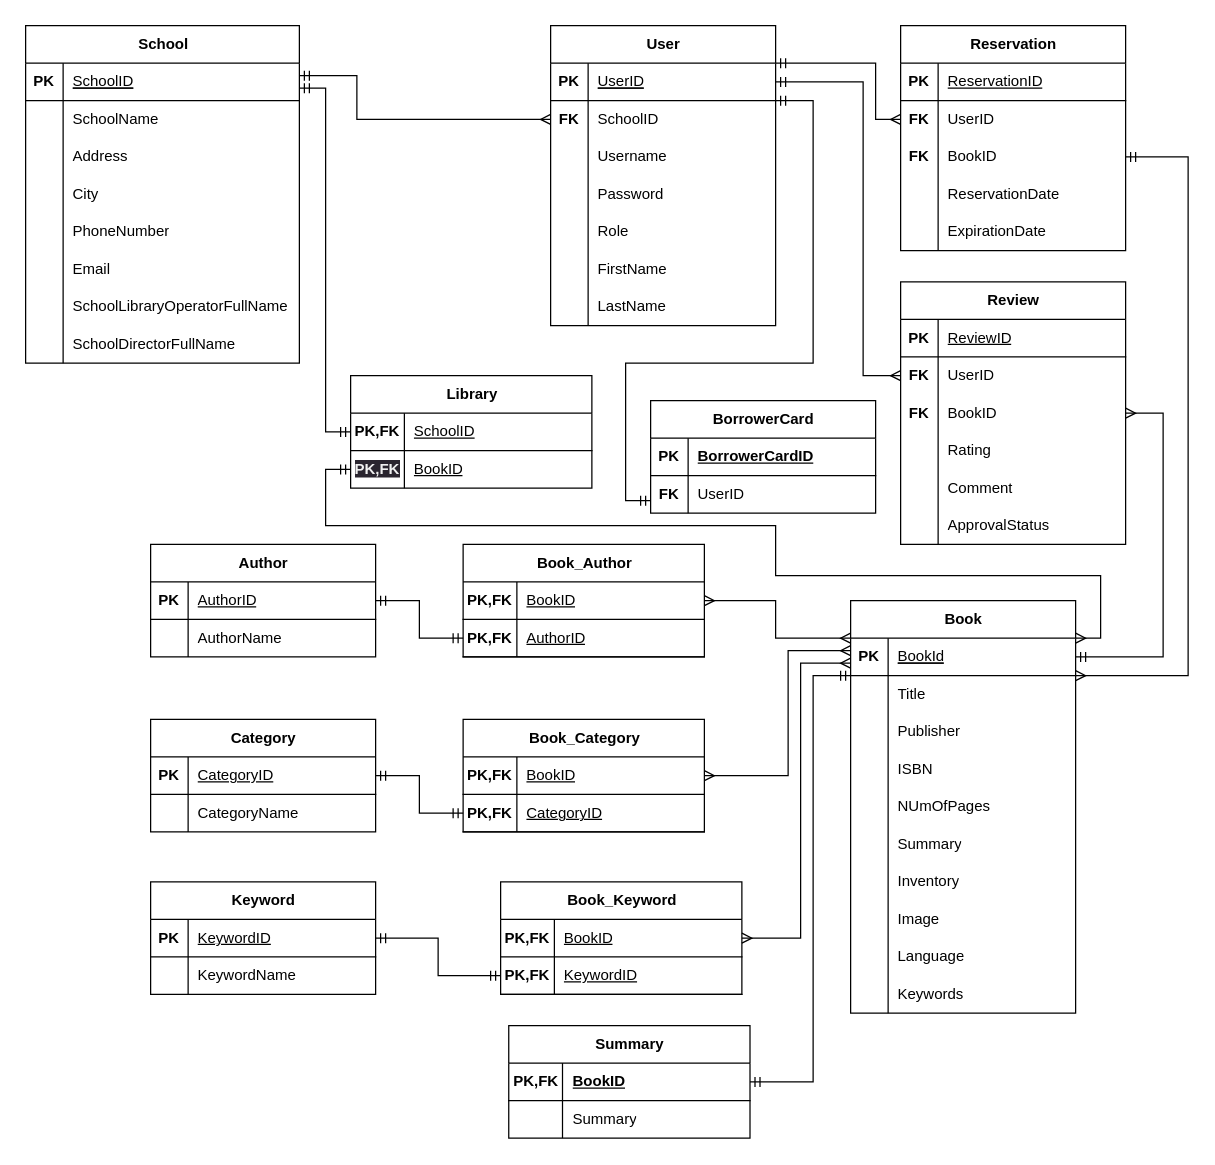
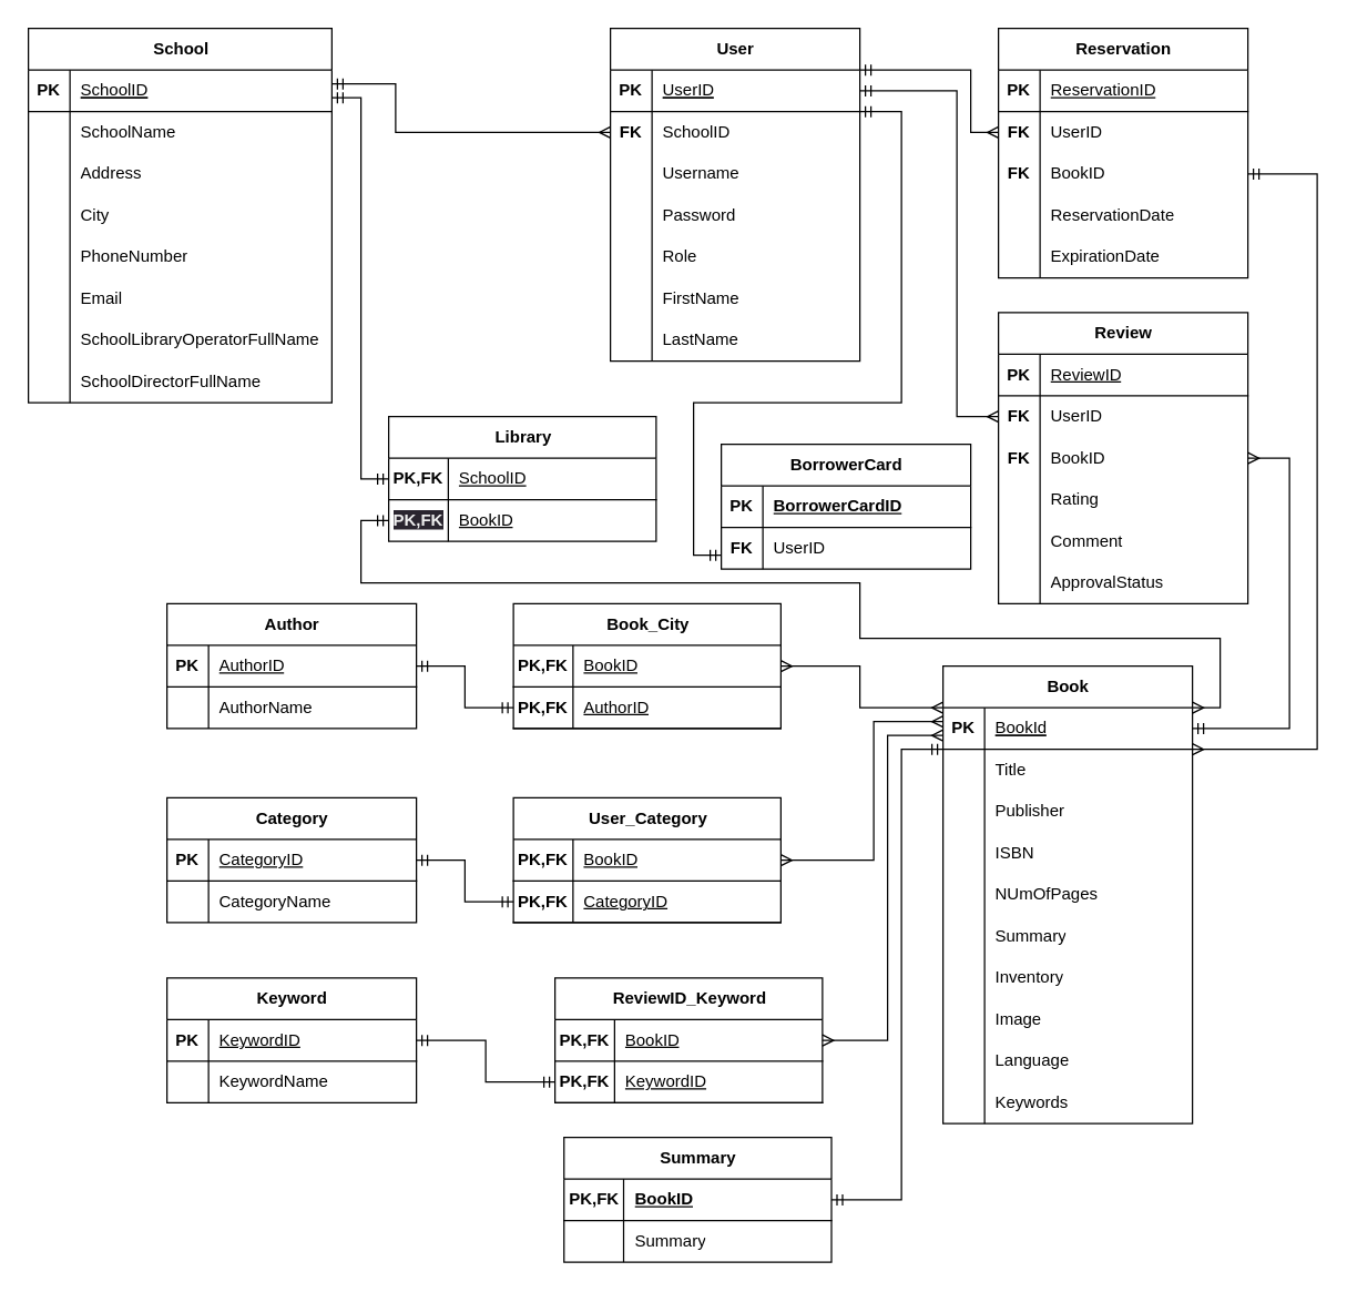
- <mxCell id="109" value="Book_Author" style="shape=table;startSize=30;container=1;collapsible=1;childLayout=tableLayout;fixedRows=1;rowLines=0;fontStyle=1;align=center;resizeLast=1;html=1;strokeWidth=1;" parent="1" vertex="1"><mxGeometry x="370" y="435" width="193" height="90" as="geometry" /></mxCell>
+ <mxCell id="109" value="Book_City" style="shape=table;startSize=30;container=1;collapsible=1;childLayout=tableLayout;fixedRows=1;rowLines=0;fontStyle=1;align=center;resizeLast=1;html=1;strokeWidth=1;" parent="1" vertex="1"><mxGeometry x="370" y="435" width="193" height="90" as="geometry" /></mxCell>
- <mxCell id="124" value="Book_Category" style="shape=table;startSize=30;container=1;collapsible=1;childLayout=tableLayout;fixedRows=1;rowLines=0;fontStyle=1;align=center;resizeLast=1;html=1;strokeWidth=1;" parent="1" vertex="1"><mxGeometry x="370" y="575" width="193" height="90" as="geometry" /></mxCell>
+ <mxCell id="124" value="User_Category" style="shape=table;startSize=30;container=1;collapsible=1;childLayout=tableLayout;fixedRows=1;rowLines=0;fontStyle=1;align=center;resizeLast=1;html=1;strokeWidth=1;" parent="1" vertex="1"><mxGeometry x="370" y="575" width="193" height="90" as="geometry" /></mxCell>
- <mxCell id="168" value="Book_Keyword" style="shape=table;startSize=30;container=1;collapsible=1;childLayout=tableLayout;fixedRows=1;rowLines=0;fontStyle=1;align=center;resizeLast=1;html=1;strokeWidth=1;" parent="1" vertex="1"><mxGeometry x="400" y="705" width="193" height="90" as="geometry" /></mxCell>
+ <mxCell id="168" value="ReviewID_Keyword" style="shape=table;startSize=30;container=1;collapsible=1;childLayout=tableLayout;fixedRows=1;rowLines=0;fontStyle=1;align=center;resizeLast=1;html=1;strokeWidth=1;" parent="1" vertex="1"><mxGeometry x="400" y="705" width="193" height="90" as="geometry" /></mxCell>
